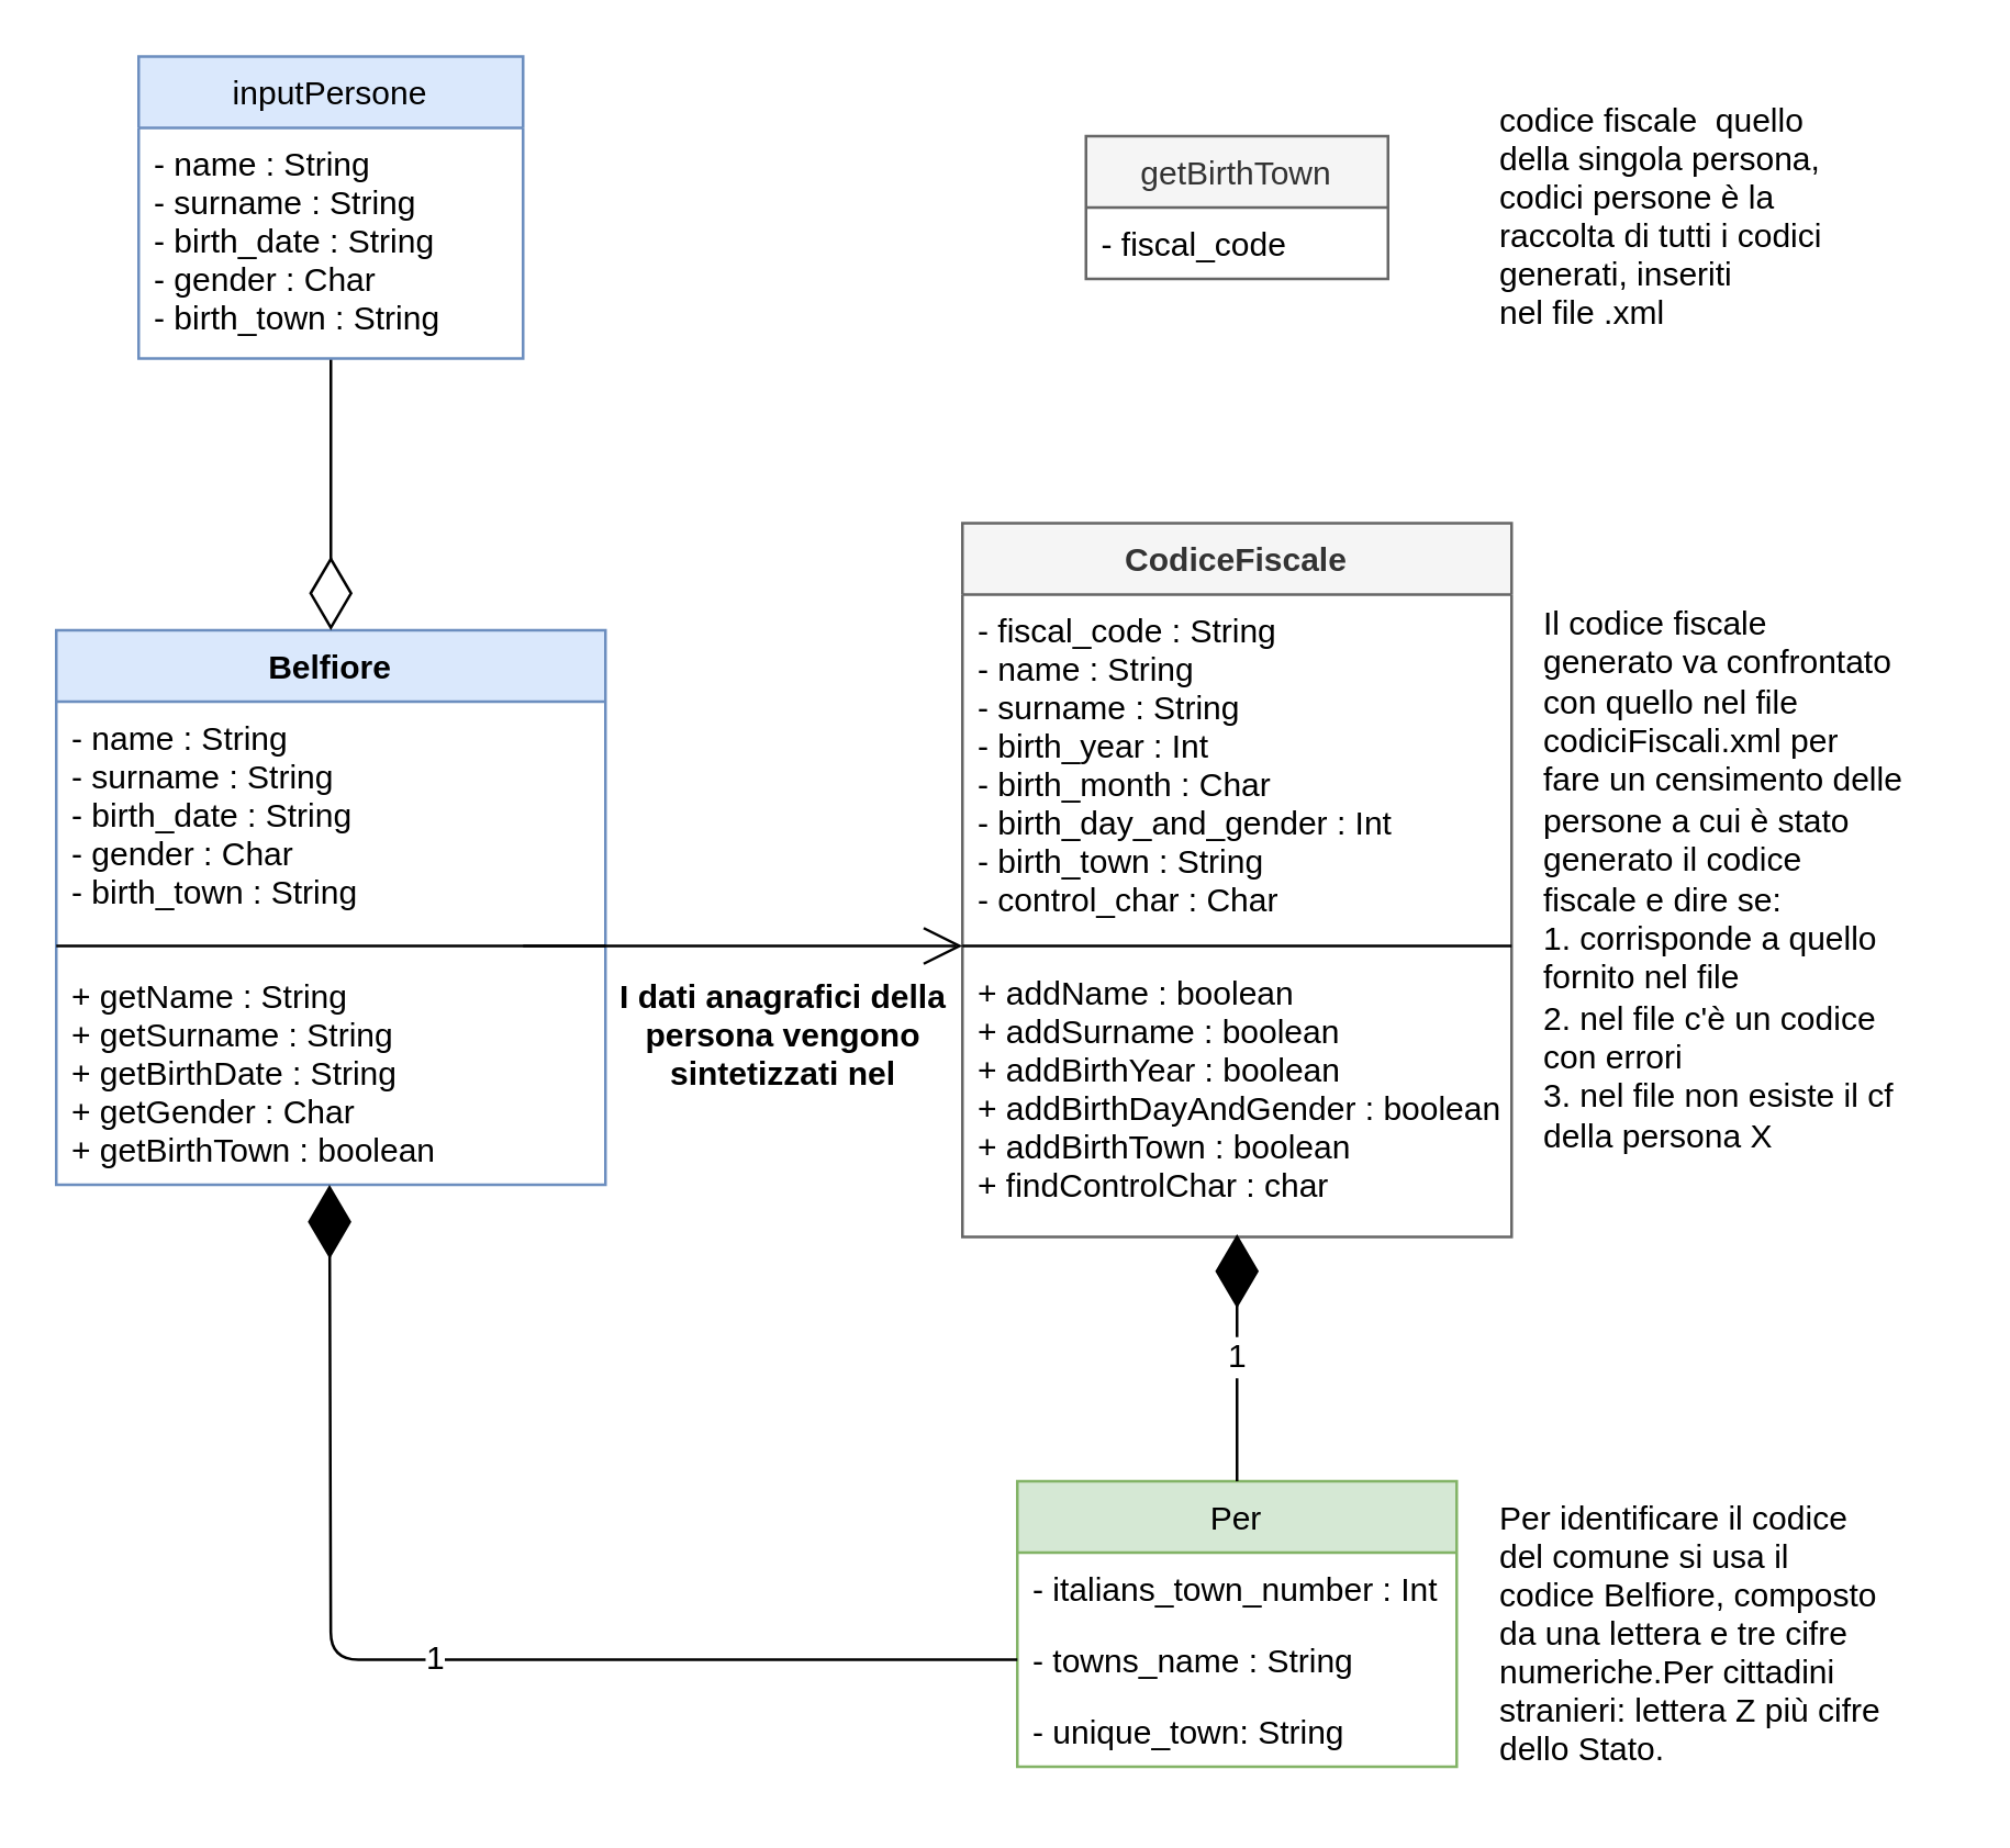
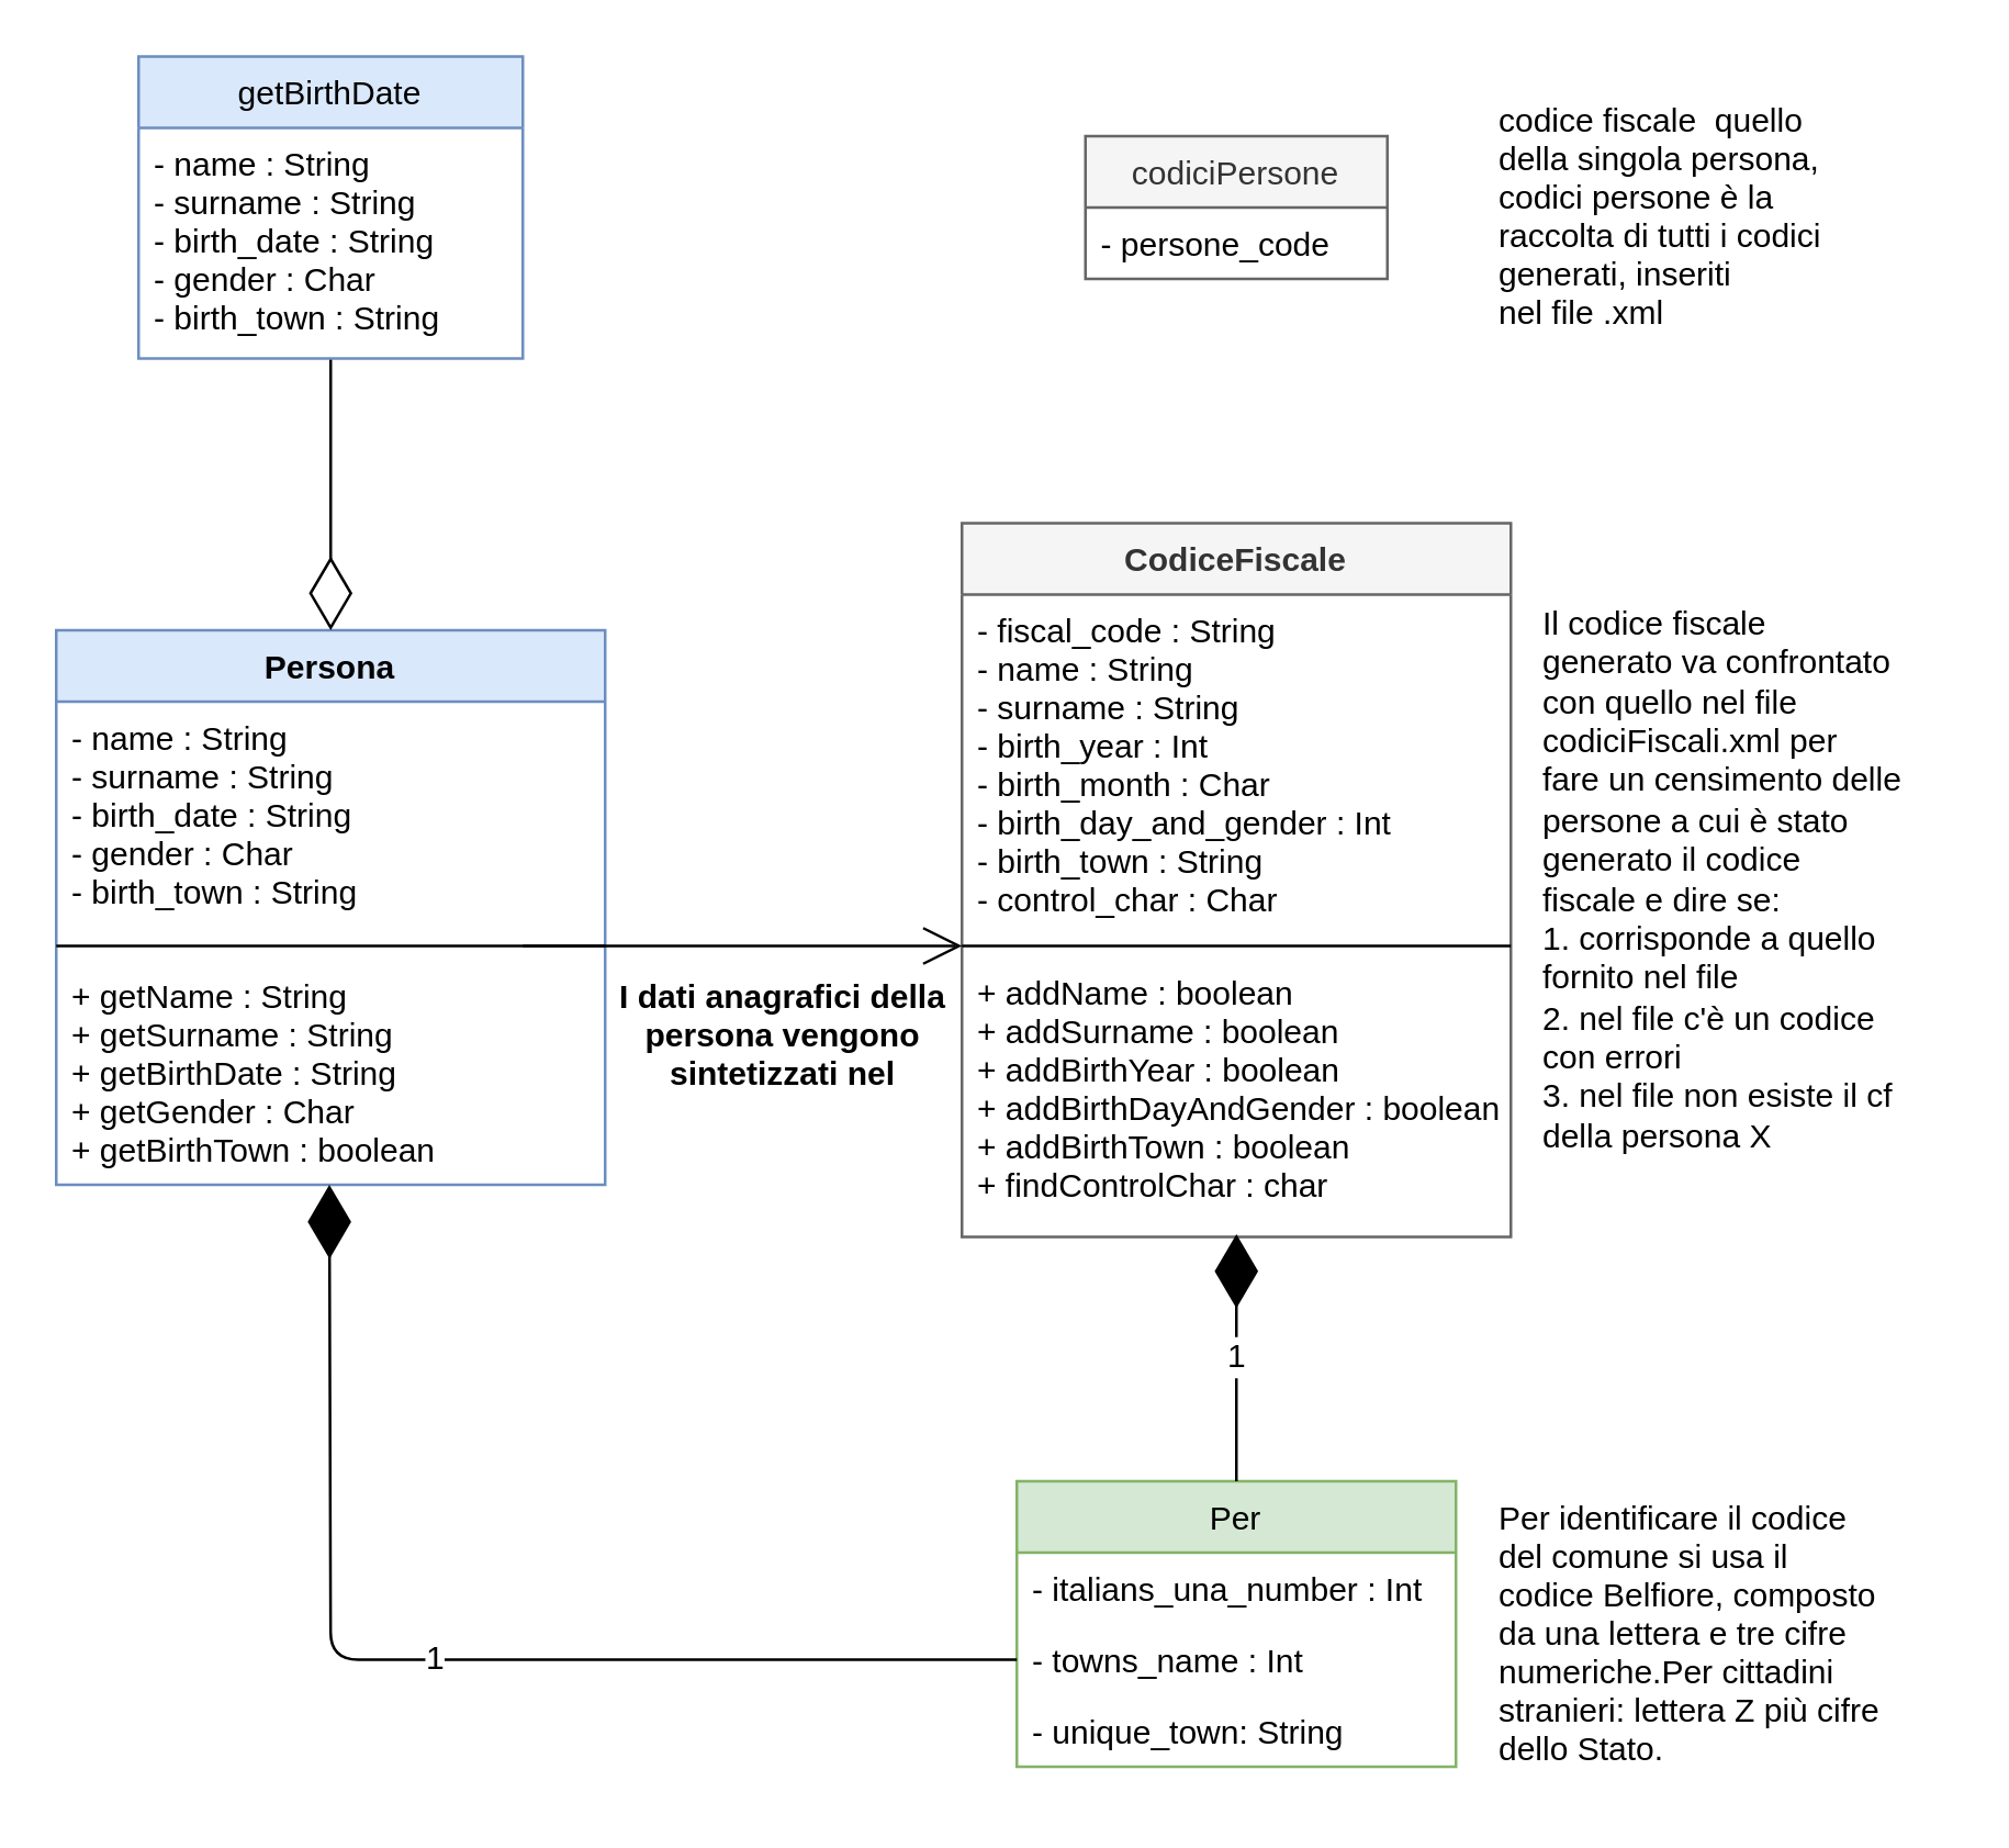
- <mxCell id="20" value="inputPersone" style="swimlane;fontStyle=0;childLayout=stackLayout;horizontal=1;startSize=26;fillColor=#dae8fc;horizontalStack=0;resizeParent=1;resizeParentMax=0;resizeLast=0;collapsible=1;marginBottom=0;align=center;strokeColor=#6c8ebf;" parent="1" vertex="1"><mxGeometry x="50" y="20" width="140" height="110" as="geometry" /></mxCell>
+ <mxCell id="20" value="getBirthDate" style="swimlane;fontStyle=0;childLayout=stackLayout;horizontal=1;startSize=26;fillColor=#dae8fc;horizontalStack=0;resizeParent=1;resizeParentMax=0;resizeLast=0;collapsible=1;marginBottom=0;align=center;strokeColor=#6c8ebf;" parent="1" vertex="1"><mxGeometry x="50" y="20" width="140" height="110" as="geometry" /></mxCell>
- <mxCell id="22" value="getBirthTown" style="swimlane;fontStyle=0;childLayout=stackLayout;horizontal=1;startSize=26;fillColor=#f5f5f5;horizontalStack=0;resizeParent=1;resizeParentMax=0;resizeLast=0;collapsible=1;marginBottom=0;align=center;strokeColor=#666666;fontColor=#333333;" parent="1" vertex="1"><mxGeometry x="395" y="49" width="110" height="52" as="geometry" /></mxCell>
+ <mxCell id="22" value="codiciPersone" style="swimlane;fontStyle=0;childLayout=stackLayout;horizontal=1;startSize=26;fillColor=#f5f5f5;horizontalStack=0;resizeParent=1;resizeParentMax=0;resizeLast=0;collapsible=1;marginBottom=0;align=center;strokeColor=#666666;fontColor=#333333;" parent="1" vertex="1"><mxGeometry x="395" y="49" width="110" height="52" as="geometry" /></mxCell>
- <mxCell id="23" value="- fiscal_code" style="text;strokeColor=none;fillColor=none;align=left;verticalAlign=top;spacingLeft=4;spacingRight=4;overflow=hidden;rotatable=0;points=[[0,0.5],[1,0.5]];portConstraint=eastwest;" parent="22" vertex="1"><mxGeometry y="26" width="110" height="26" as="geometry" /></mxCell>
+ <mxCell id="23" value="- persone_code" style="text;strokeColor=none;fillColor=none;align=left;verticalAlign=top;spacingLeft=4;spacingRight=4;overflow=hidden;rotatable=0;points=[[0,0.5],[1,0.5]];portConstraint=eastwest;" parent="22" vertex="1"><mxGeometry y="26" width="110" height="26" as="geometry" /></mxCell>
- <mxCell id="6" value="Belfiore" style="swimlane;fontStyle=1;align=center;verticalAlign=top;childLayout=stackLayout;horizontal=1;startSize=26;horizontalStack=0;resizeParent=1;resizeParentMax=0;resizeLast=0;collapsible=1;marginBottom=0;fillColor=#dae8fc;strokeColor=#6c8ebf;" parent="1" vertex="1"><mxGeometry x="20" y="229" width="200" height="202" as="geometry" /></mxCell>
+ <mxCell id="6" value="Persona" style="swimlane;fontStyle=1;align=center;verticalAlign=top;childLayout=stackLayout;horizontal=1;startSize=26;horizontalStack=0;resizeParent=1;resizeParentMax=0;resizeLast=0;collapsible=1;marginBottom=0;fillColor=#dae8fc;strokeColor=#6c8ebf;" parent="1" vertex="1"><mxGeometry x="20" y="229" width="200" height="202" as="geometry" /></mxCell>
- <mxCell id="11" value="- italians_town_number : Int" style="text;strokeColor=none;fillColor=none;align=left;verticalAlign=top;spacingLeft=4;spacingRight=4;overflow=hidden;rotatable=0;points=[[0,0.5],[1,0.5]];portConstraint=eastwest;" parent="10" vertex="1"><mxGeometry y="26" width="160" height="26" as="geometry" /></mxCell>
+ <mxCell id="11" value="- italians_una_number : Int" style="text;strokeColor=none;fillColor=none;align=left;verticalAlign=top;spacingLeft=4;spacingRight=4;overflow=hidden;rotatable=0;points=[[0,0.5],[1,0.5]];portConstraint=eastwest;" parent="10" vertex="1"><mxGeometry y="26" width="160" height="26" as="geometry" /></mxCell>
- <mxCell id="12" value="- towns_name : String" style="text;strokeColor=none;fillColor=none;align=left;verticalAlign=top;spacingLeft=4;spacingRight=4;overflow=hidden;rotatable=0;points=[[0,0.5],[1,0.5]];portConstraint=eastwest;" parent="10" vertex="1"><mxGeometry y="52" width="160" height="26" as="geometry" /></mxCell>
+ <mxCell id="12" value="- towns_name : Int" style="text;strokeColor=none;fillColor=none;align=left;verticalAlign=top;spacingLeft=4;spacingRight=4;overflow=hidden;rotatable=0;points=[[0,0.5],[1,0.5]];portConstraint=eastwest;" parent="10" vertex="1"><mxGeometry y="52" width="160" height="26" as="geometry" /></mxCell>
